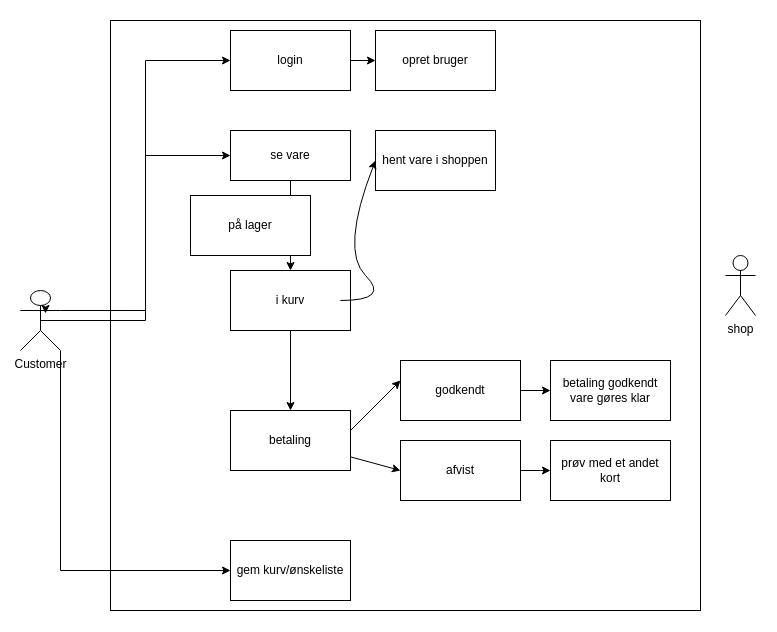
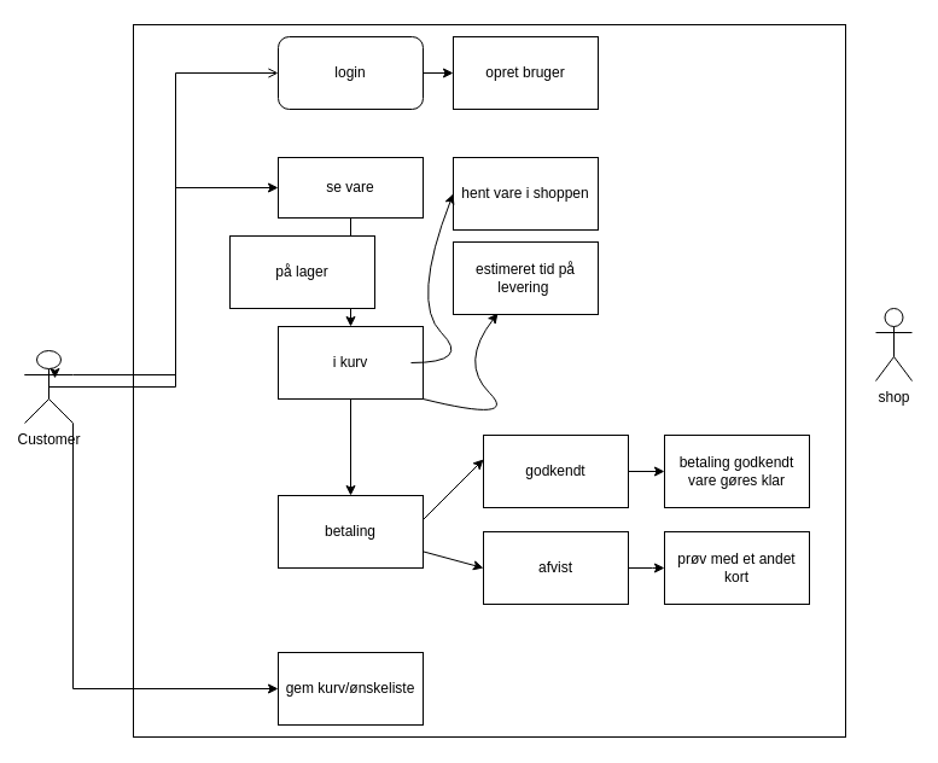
- <mxCell id="4" style="edgeStyle=orthogonalEdgeStyle;rounded=0;orthogonalLoop=1;jettySize=auto;html=1;exitX=1;exitY=0.333;exitDx=0;exitDy=0;exitPerimeter=0;entryX=0;entryY=0.5;entryDx=0;entryDy=0;" edge="1" parent="1" source="6" target="27"><mxGeometry relative="1" as="geometry" /></mxCell>
+ <mxCell id="4" style="edgeStyle=orthogonalEdgeStyle;rounded=0;orthogonalLoop=1;jettySize=auto;html=1;exitX=1;exitY=0.333;exitDx=0;exitDy=0;exitPerimeter=0;entryX=0;entryY=0.5;entryDx=0;entryDy=0;endArrow=open;" edge="1" parent="1" source="6" target="27"><mxGeometry relative="1" as="geometry" /></mxCell>
- <mxCell id="27" value="login" style="rounded=0;whiteSpace=wrap;html=1;" vertex="1" parent="1"><mxGeometry x="230" y="30" width="120" height="60" as="geometry" /></mxCell>
+ <mxCell id="27" value="login" style="whiteSpace=wrap;html=1;rounded=1;" vertex="1" parent="1"><mxGeometry x="230" y="30" width="120" height="60" as="geometry" /></mxCell>
+ <mxCell id="12" value="estimeret tid på levering&amp;nbsp;" style="rounded=0;whiteSpace=wrap;html=1;" vertex="1" parent="1"><mxGeometry x="375" y="200" width="120" height="60" as="geometry" /></mxCell>
+ <mxCell id="14" value="" style="curved=1;endArrow=classic;html=1;exitX=1;exitY=1;exitDx=0;exitDy=0;entryX=0.308;entryY=0.983;entryDx=0;entryDy=0;entryPerimeter=0;" edge="1" parent="1" source="10" target="12"><mxGeometry width="50" height="50" relative="1" as="geometry"><mxPoint x="380" y="350" as="sourcePoint" /><mxPoint x="430" y="300" as="targetPoint" /><Array as="points"><mxPoint x="430" y="350" /><mxPoint x="380" y="300" /></Array></mxGeometry></mxCell>
